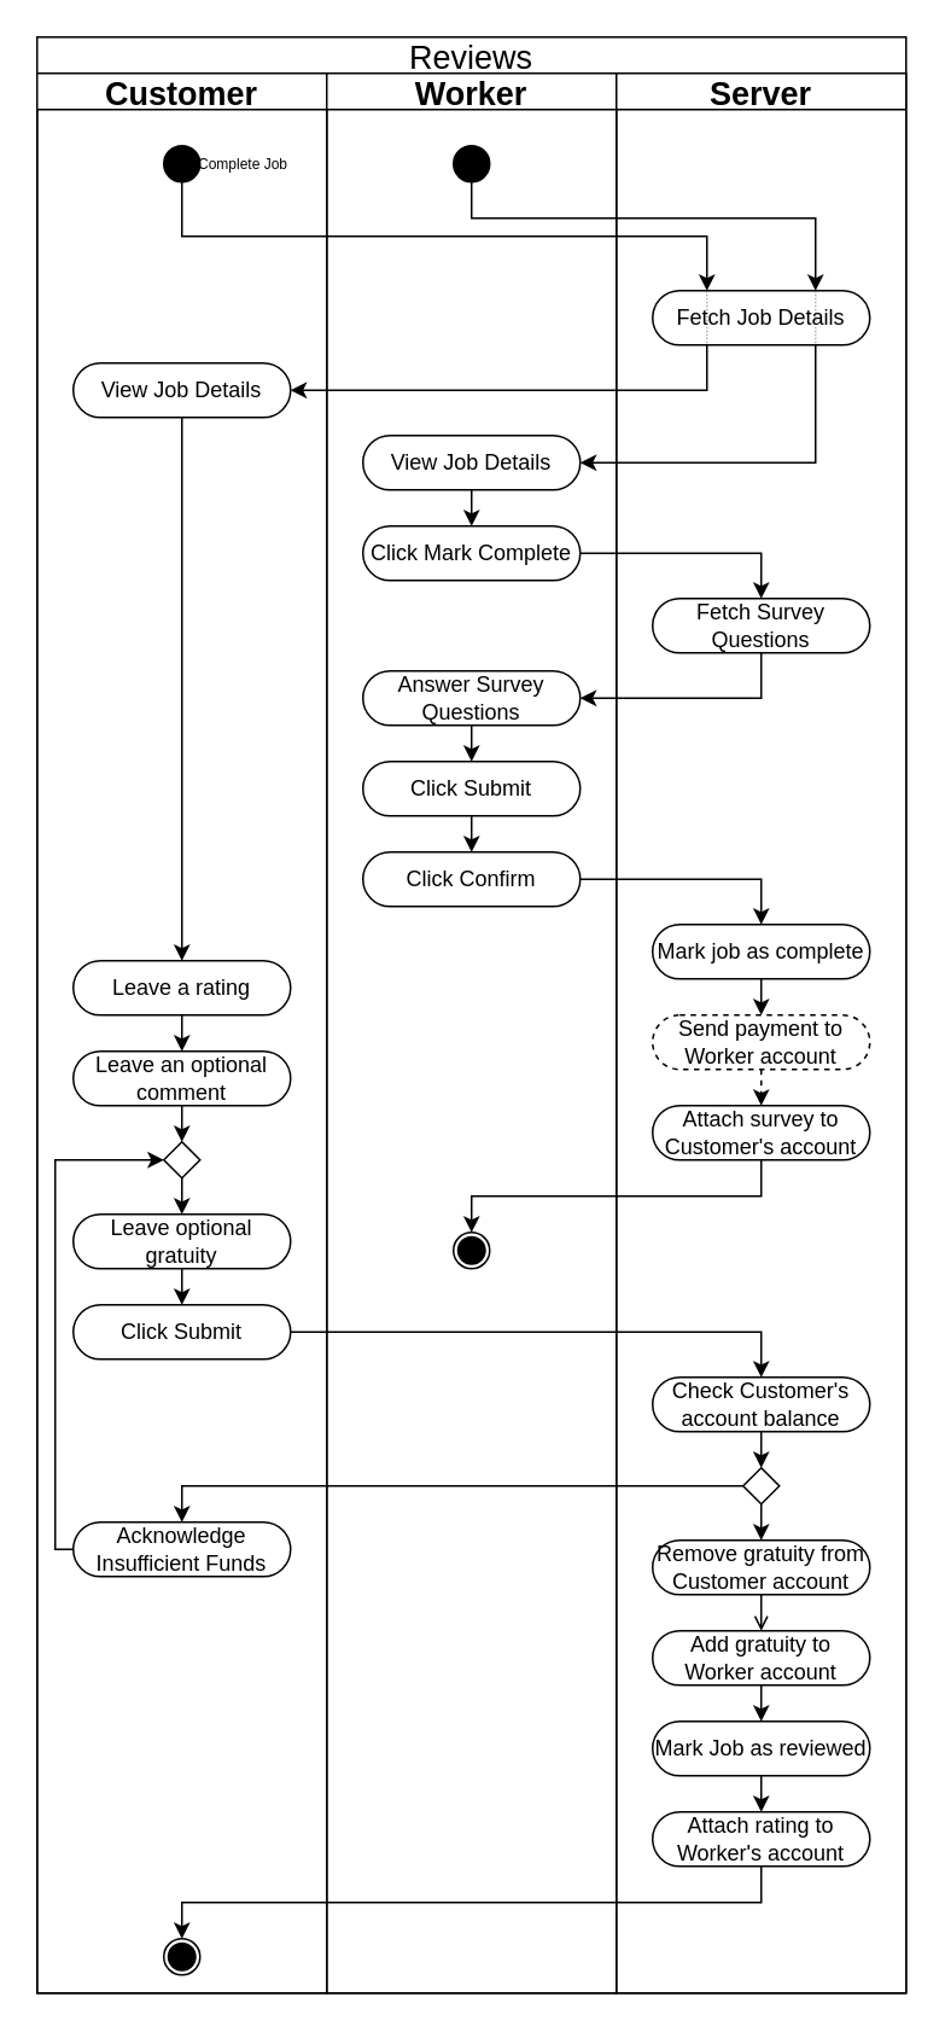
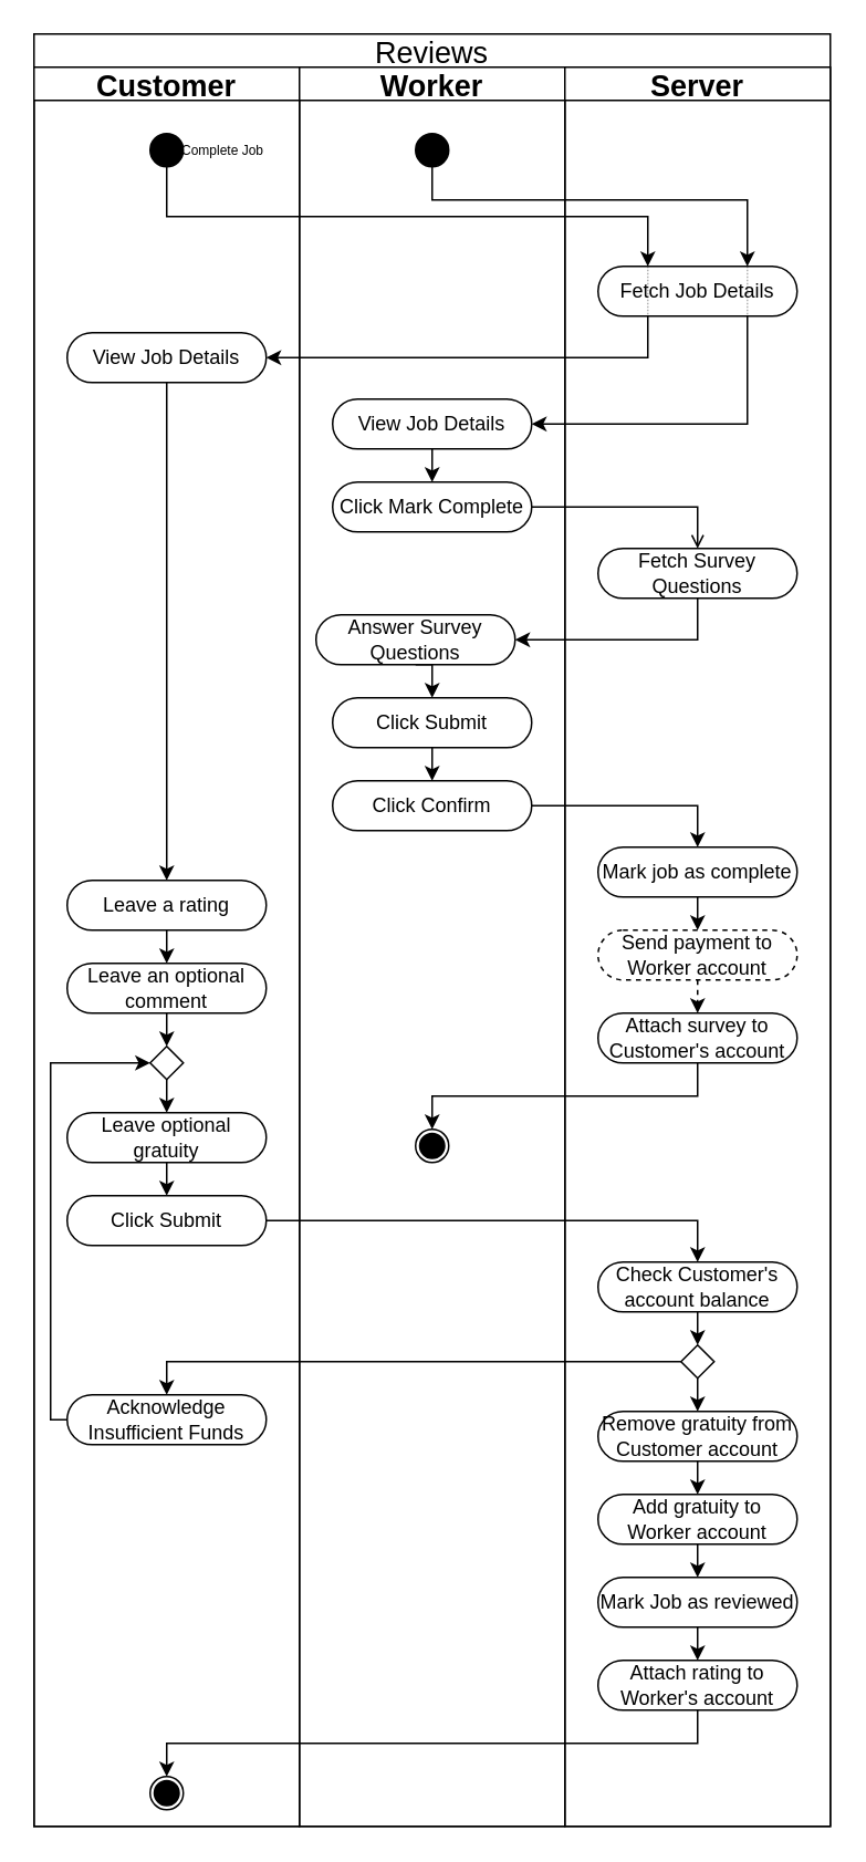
- <mxCell id="29" style="edgeStyle=orthogonalEdgeStyle;rounded=0;orthogonalLoop=1;jettySize=auto;html=1;exitX=1;exitY=0.5;exitDx=0;exitDy=0;entryX=0.5;entryY=0;entryDx=0;entryDy=0;" edge="1" parent="1" source="30" target="18"><mxGeometry relative="1" as="geometry" /></mxCell>
+ <mxCell id="29" style="edgeStyle=orthogonalEdgeStyle;rounded=0;orthogonalLoop=1;jettySize=auto;html=1;exitX=1;exitY=0.5;exitDx=0;exitDy=0;entryX=0.5;entryY=0;entryDx=0;entryDy=0;endArrow=open;" edge="1" parent="1" source="30" target="18"><mxGeometry relative="1" as="geometry" /></mxCell>
- <mxCell id="32" value="Answer Survey Questions" style="rounded=1;whiteSpace=wrap;html=1;fillColor=#FFFFFF;arcSize=50;" vertex="1" parent="1"><mxGeometry x="200" y="370" width="120" height="30" as="geometry" /></mxCell>
+ <mxCell id="32" value="Answer Survey Questions" style="rounded=1;whiteSpace=wrap;html=1;fillColor=#FFFFFF;arcSize=50;" vertex="1" parent="1"><mxGeometry x="190" y="370" width="120" height="30" as="geometry" /></mxCell>
- <mxCell id="60" style="edgeStyle=orthogonalEdgeStyle;rounded=0;orthogonalLoop=1;jettySize=auto;html=1;exitX=0.5;exitY=1;exitDx=0;exitDy=0;entryX=0.5;entryY=0;entryDx=0;entryDy=0;endArrow=open;" edge="1" parent="1" source="23" target="59"><mxGeometry relative="1" as="geometry" /></mxCell>
+ <mxCell id="60" style="edgeStyle=orthogonalEdgeStyle;rounded=0;orthogonalLoop=1;jettySize=auto;html=1;exitX=0.5;exitY=1;exitDx=0;exitDy=0;entryX=0.5;entryY=0;entryDx=0;entryDy=0;" edge="1" parent="1" source="23" target="59"><mxGeometry relative="1" as="geometry" /></mxCell>
